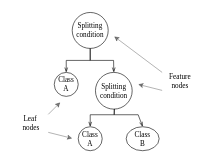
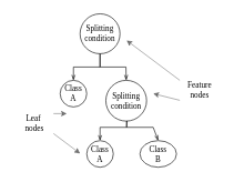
- <mxCell id="14" value="Leaf&lt;br&gt;&amp;nbsp;nodes" style="text;html=1;strokeColor=none;fillColor=none;align=center;verticalAlign=middle;whiteSpace=wrap;rounded=0;fontFamily=Times New Roman;backgroundOutline=0;" parent="1" vertex="1"><mxGeometry x="20" y="190" width="60" height="30" as="geometry" /></mxCell>
+ <mxCell id="14" value="Leaf&lt;br&gt;&amp;nbsp;nodes" style="text;html=1;strokeColor=none;fillColor=none;align=center;verticalAlign=middle;whiteSpace=wrap;rounded=0;fontFamily=Times New Roman;backgroundOutline=0;" parent="1" vertex="1"><mxGeometry x="20" y="170" width="60" height="30" as="geometry" /></mxCell>
